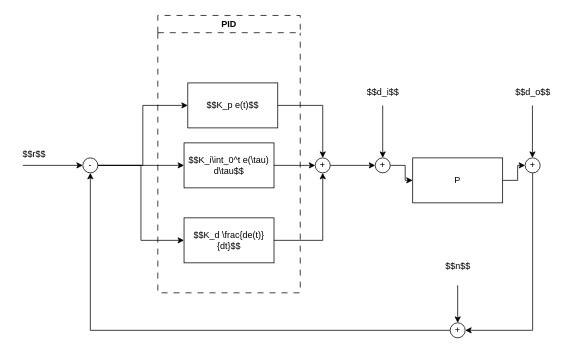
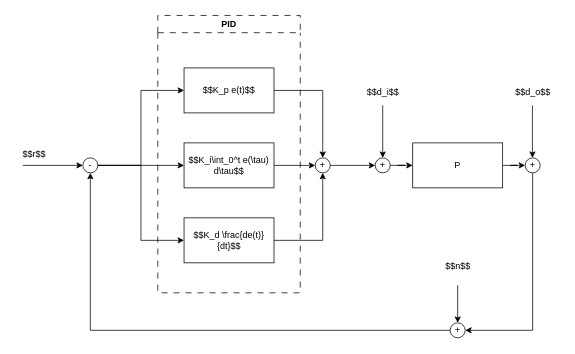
- <mxCell id="8" value="$$K_p e(t)$$" style="rounded=0;whiteSpace=wrap;html=1;" vertex="1" parent="6"><mxGeometry x="40" y="90" width="120" height="60" as="geometry" /></mxCell>
+ <mxCell id="8" value="$$K_p e(t)$$" style="rounded=0;whiteSpace=wrap;html=1;" vertex="1" parent="6"><mxGeometry x="35" y="70" width="120" height="60" as="geometry" /></mxCell>
- <mxCell id="11" value="P" style="rounded=0;whiteSpace=wrap;html=1;" vertex="1" parent="1"><mxGeometry x="550" y="210" width="120" height="60" as="geometry" /></mxCell>
+ <mxCell id="11" value="P" style="rounded=0;whiteSpace=wrap;html=1;" vertex="1" parent="1"><mxGeometry x="550" y="190" width="120" height="60" as="geometry" /></mxCell>
